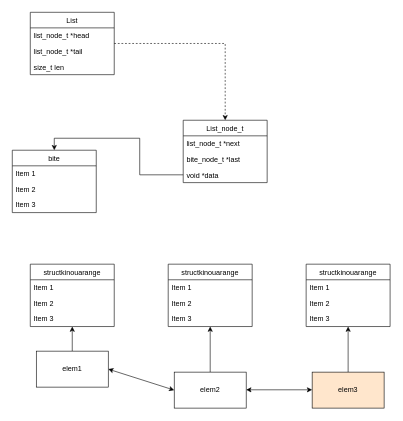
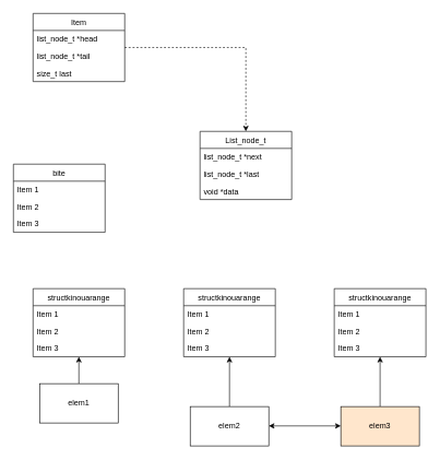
- <mxCell id="3" value="List" style="swimlane;fontStyle=0;childLayout=stackLayout;horizontal=1;startSize=26;fillColor=none;horizontalStack=0;resizeParent=1;resizeParentMax=0;resizeLast=0;collapsible=1;marginBottom=0;" vertex="1" parent="1"><mxGeometry x="50" y="20" width="140" height="104" as="geometry" /></mxCell>
+ <mxCell id="3" value="Item" style="swimlane;fontStyle=0;childLayout=stackLayout;horizontal=1;startSize=26;fillColor=none;horizontalStack=0;resizeParent=1;resizeParentMax=0;resizeLast=0;collapsible=1;marginBottom=0;" vertex="1" parent="1"><mxGeometry x="50" y="20" width="140" height="104" as="geometry" /></mxCell>
- <mxCell id="6" value="size_t len" style="text;strokeColor=none;fillColor=none;align=left;verticalAlign=top;spacingLeft=4;spacingRight=4;overflow=hidden;rotatable=0;points=[[0,0.5],[1,0.5]];portConstraint=eastwest;" vertex="1" parent="3"><mxGeometry y="78" width="140" height="26" as="geometry" /></mxCell>
+ <mxCell id="6" value="size_t last" style="text;strokeColor=none;fillColor=none;align=left;verticalAlign=top;spacingLeft=4;spacingRight=4;overflow=hidden;rotatable=0;points=[[0,0.5],[1,0.5]];portConstraint=eastwest;" vertex="1" parent="3"><mxGeometry y="78" width="140" height="26" as="geometry" /></mxCell>
- <mxCell id="15" style="edgeStyle=orthogonalEdgeStyle;rounded=0;orthogonalLoop=1;jettySize=auto;html=1;entryX=0.5;entryY=0;entryDx=0;entryDy=0;" edge="1" parent="1" source="10" target="11"><mxGeometry relative="1" as="geometry" /></mxCell>
- <mxCell id="9" value="bite_node_t *last" style="text;strokeColor=none;fillColor=none;align=left;verticalAlign=top;spacingLeft=4;spacingRight=4;overflow=hidden;rotatable=0;points=[[0,0.5],[1,0.5]];portConstraint=eastwest;" vertex="1" parent="7"><mxGeometry y="52" width="140" height="26" as="geometry" /></mxCell>
+ <mxCell id="9" value="list_node_t *last" style="text;strokeColor=none;fillColor=none;align=left;verticalAlign=top;spacingLeft=4;spacingRight=4;overflow=hidden;rotatable=0;points=[[0,0.5],[1,0.5]];portConstraint=eastwest;" vertex="1" parent="7"><mxGeometry y="52" width="140" height="26" as="geometry" /></mxCell>
- <mxCell id="22" value="" style="endArrow=classic;startArrow=classic;html=1;exitX=1;exitY=0.5;exitDx=0;exitDy=0;entryX=0;entryY=0.5;entryDx=0;entryDy=0;" edge="1" parent="1" source="17" target="19"><mxGeometry width="50" height="50" relative="1" as="geometry"><mxPoint x="360" y="440" as="sourcePoint" /><mxPoint x="410" y="390" as="targetPoint" /></mxGeometry></mxCell>
